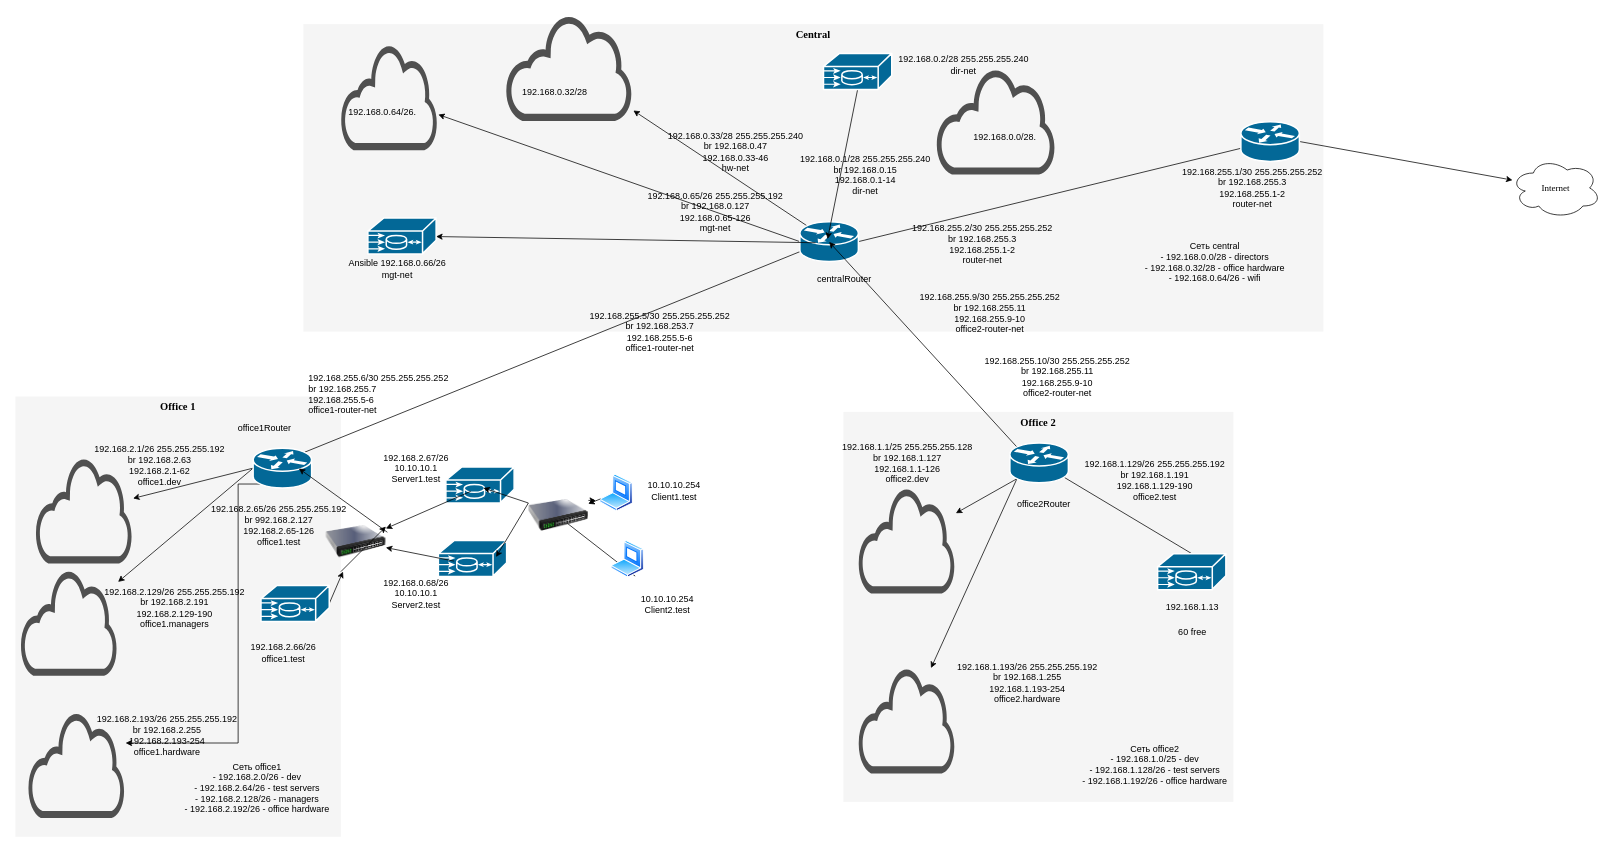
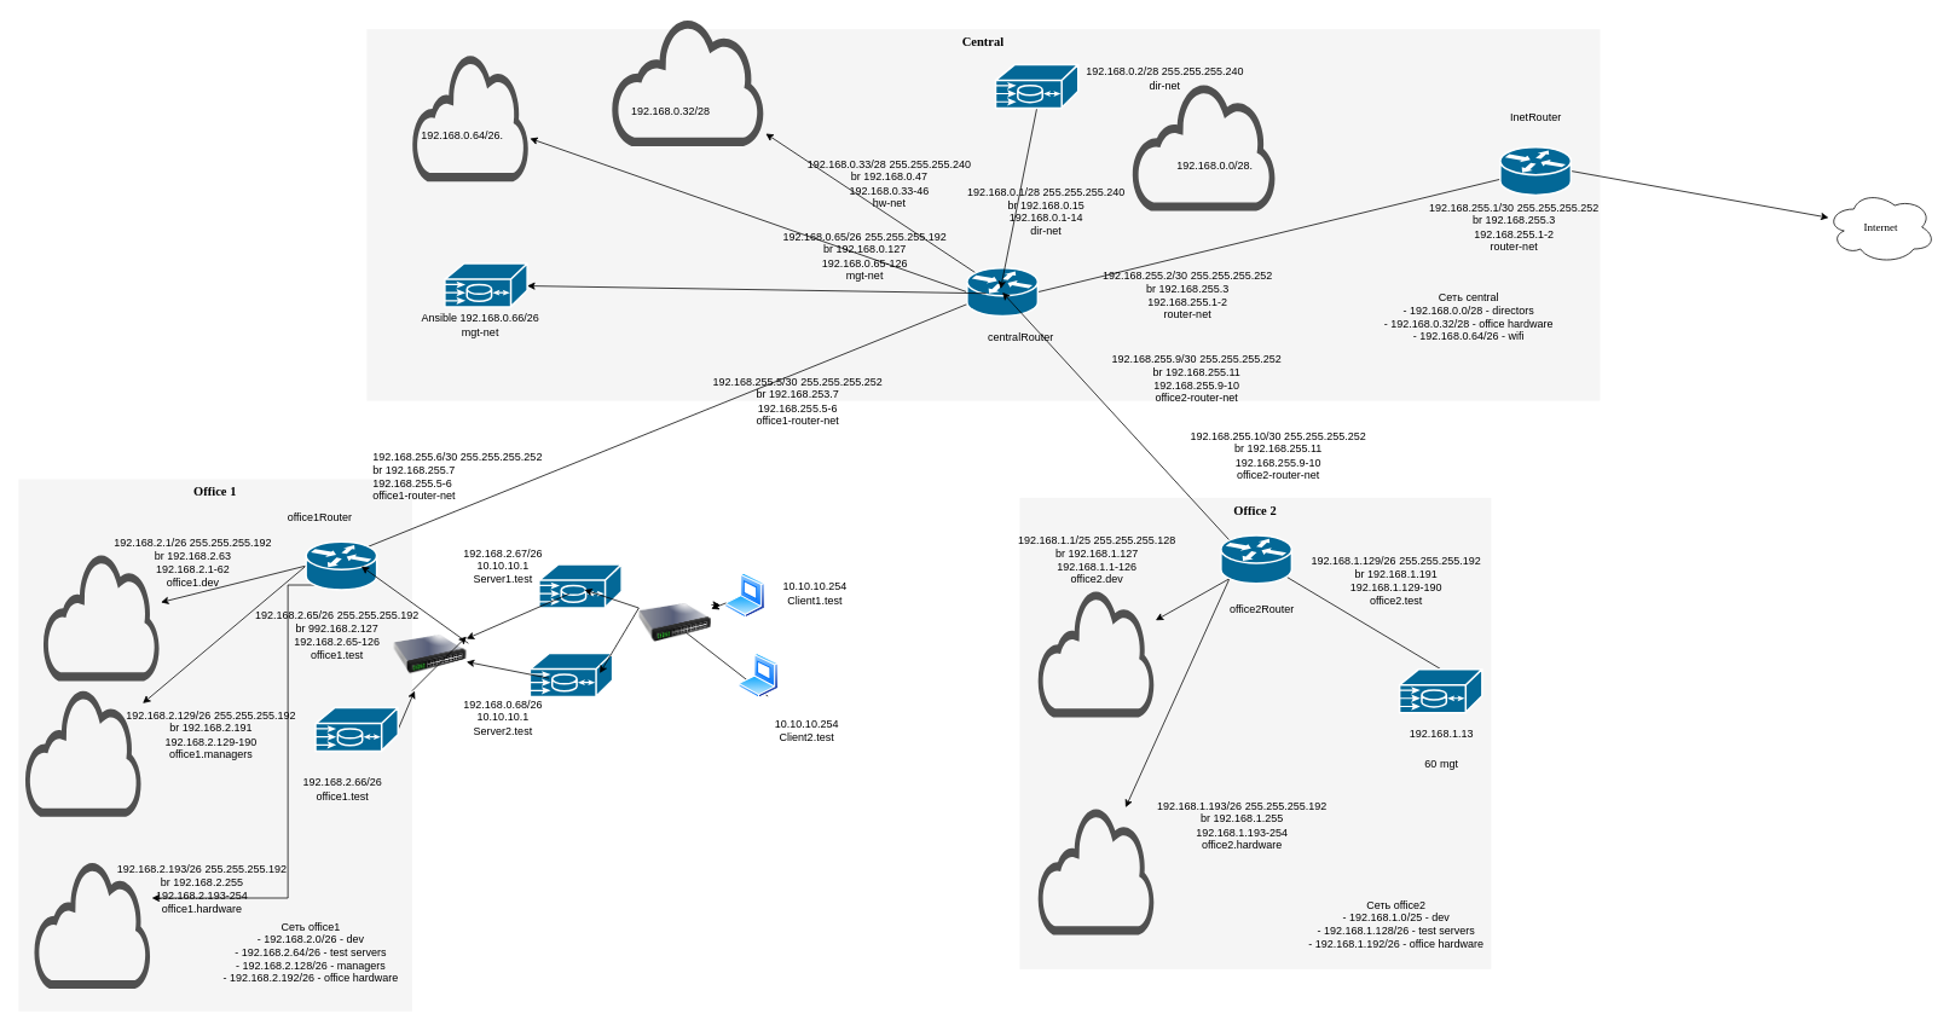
+ <mxCell id="40" value="InetRouter" style="text;html=1;resizable=0;autosize=1;align=center;verticalAlign=middle;points=[];fillColor=none;strokeColor=none;rounded=0;" parent="1" vertex="1"><mxGeometry x="1658" y="118.5" width="70" height="20" as="geometry" /></mxCell>
- <mxCell id="67" value="60 free" style="text;html=1;resizable=0;autosize=1;align=center;verticalAlign=middle;points=[];fillColor=none;strokeColor=none;rounded=0;" parent="1" vertex="1"><mxGeometry x="1563.5" y="831.75" width="50" height="20" as="geometry" /></mxCell>
+ <mxCell id="67" value="60 mgt" style="text;html=1;resizable=0;autosize=1;align=center;verticalAlign=middle;points=[];fillColor=none;strokeColor=none;rounded=0;" parent="1" vertex="1"><mxGeometry x="1563.5" y="831.75" width="50" height="20" as="geometry" /></mxCell>
